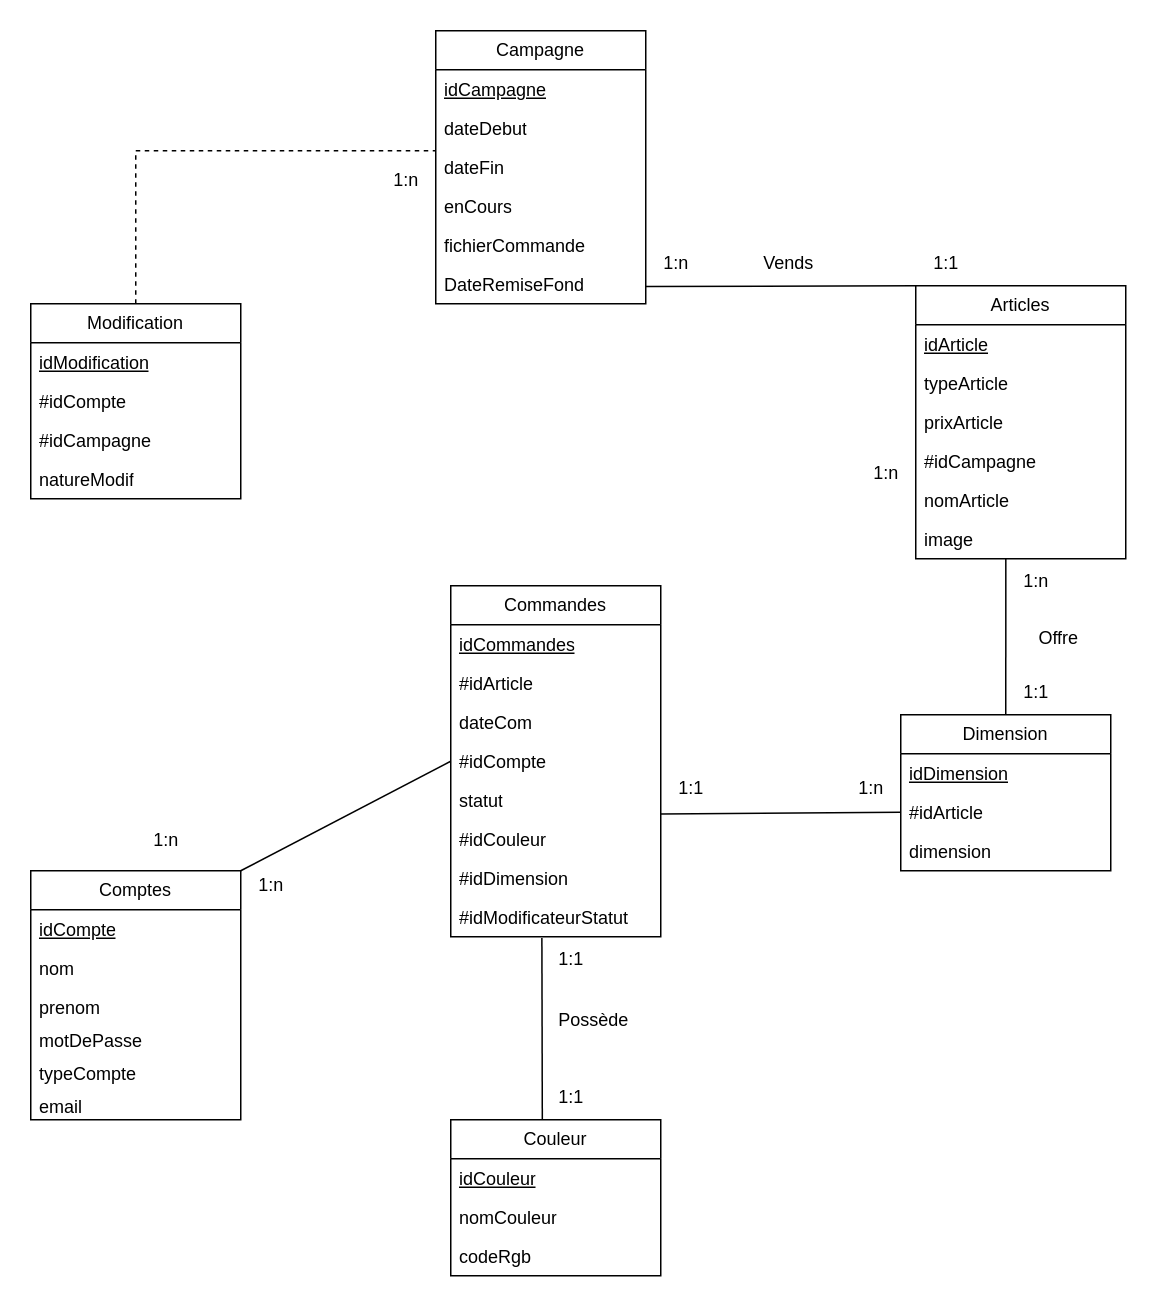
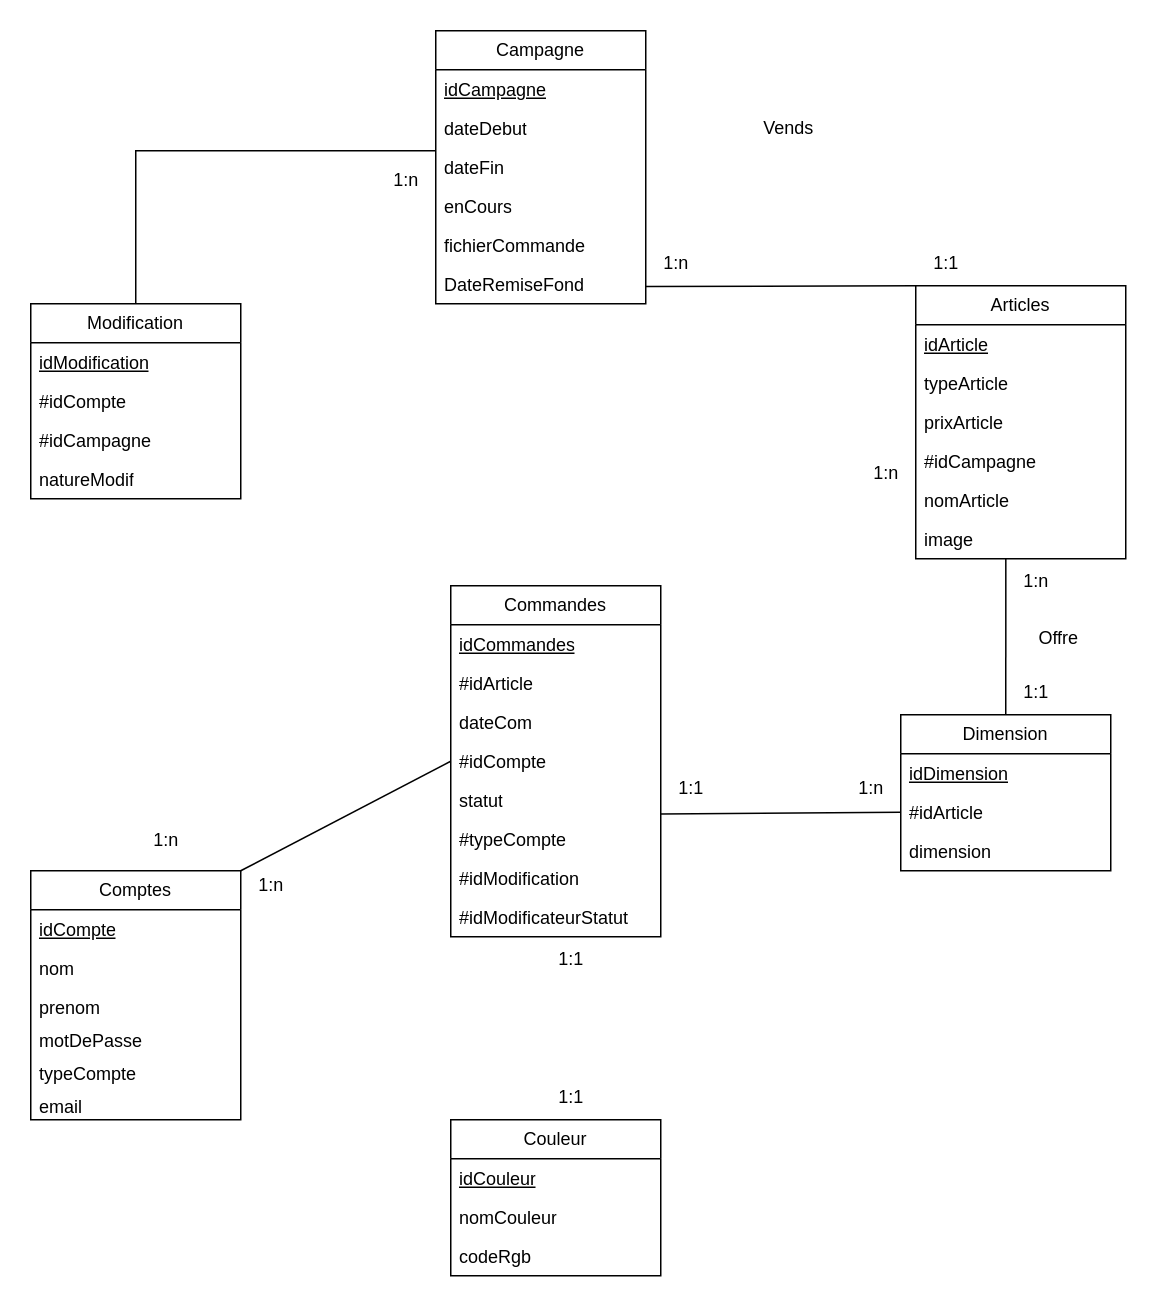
- <mxCell id="39" value="" style="endArrow=none;html=1;rounded=0;exitX=0.5;exitY=0;exitDx=0;exitDy=0;entryX=0;entryY=0.077;entryDx=0;entryDy=0;entryPerimeter=0;dashed=1;" edge="1" parent="1" source="61" target="12"><mxGeometry width="50" height="50" relative="1" as="geometry"><mxPoint x="80" y="530" as="sourcePoint" /><mxPoint x="240" y="100" as="targetPoint" /><Array as="points"><mxPoint x="90" y="100" /></Array></mxGeometry></mxCell>
+ <mxCell id="39" value="" style="endArrow=none;html=1;rounded=0;exitX=0.5;exitY=0;exitDx=0;exitDy=0;entryX=0;entryY=0.077;entryDx=0;entryDy=0;entryPerimeter=0;" edge="1" parent="1" source="61" target="12"><mxGeometry width="50" height="50" relative="1" as="geometry"><mxPoint x="80" y="530" as="sourcePoint" /><mxPoint x="240" y="100" as="targetPoint" /><Array as="points"><mxPoint x="90" y="100" /></Array></mxGeometry></mxCell>
- <mxCell id="33" value="Vends" style="text;html=1;align=center;verticalAlign=middle;resizable=0;points=[];autosize=1;strokeColor=none;fillColor=none;" vertex="1" parent="1"><mxGeometry x="495" y="160" width="60" height="30" as="geometry" /></mxCell>
+ <mxCell id="33" value="Vends" style="text;html=1;align=center;verticalAlign=middle;resizable=0;points=[];autosize=1;strokeColor=none;fillColor=none;" vertex="1" parent="1"><mxGeometry x="495" y="70" width="60" height="30" as="geometry" /></mxCell>
- <mxCell id="29" value="#idCouleur" style="text;strokeColor=none;fillColor=none;align=left;verticalAlign=top;spacingLeft=4;spacingRight=4;overflow=hidden;rotatable=0;points=[[0,0.5],[1,0.5]];portConstraint=eastwest;whiteSpace=wrap;html=1;" vertex="1" parent="23"><mxGeometry y="156" width="140" height="26" as="geometry" /></mxCell>
+ <mxCell id="29" value="#typeCompte" style="text;strokeColor=none;fillColor=none;align=left;verticalAlign=top;spacingLeft=4;spacingRight=4;overflow=hidden;rotatable=0;points=[[0,0.5],[1,0.5]];portConstraint=eastwest;whiteSpace=wrap;html=1;" vertex="1" parent="23"><mxGeometry y="156" width="140" height="26" as="geometry" /></mxCell>
- <mxCell id="30" value="#idDimension" style="text;strokeColor=none;fillColor=none;align=left;verticalAlign=top;spacingLeft=4;spacingRight=4;overflow=hidden;rotatable=0;points=[[0,0.5],[1,0.5]];portConstraint=eastwest;whiteSpace=wrap;html=1;" vertex="1" parent="23"><mxGeometry y="182" width="140" height="26" as="geometry" /></mxCell>
+ <mxCell id="30" value="#idModification" style="text;strokeColor=none;fillColor=none;align=left;verticalAlign=top;spacingLeft=4;spacingRight=4;overflow=hidden;rotatable=0;points=[[0,0.5],[1,0.5]];portConstraint=eastwest;whiteSpace=wrap;html=1;" vertex="1" parent="23"><mxGeometry y="182" width="140" height="26" as="geometry" /></mxCell>
- <mxCell id="60" value="Possède" style="text;html=1;align=center;verticalAlign=middle;resizable=0;points=[];autosize=1;strokeColor=none;fillColor=none;" vertex="1" parent="1"><mxGeometry x="360" y="665" width="70" height="30" as="geometry" /></mxCell>
- <mxCell id="57" value="" style="endArrow=none;html=1;rounded=0;exitX=0.436;exitY=-0.005;exitDx=0;exitDy=0;exitPerimeter=0;entryX=0.434;entryY=1.03;entryDx=0;entryDy=0;entryPerimeter=0;" edge="1" parent="1" source="53" target="31"><mxGeometry width="50" height="50" relative="1" as="geometry"><mxPoint x="340" y="720" as="sourcePoint" /><mxPoint x="360" y="640" as="targetPoint" /></mxGeometry></mxCell>
